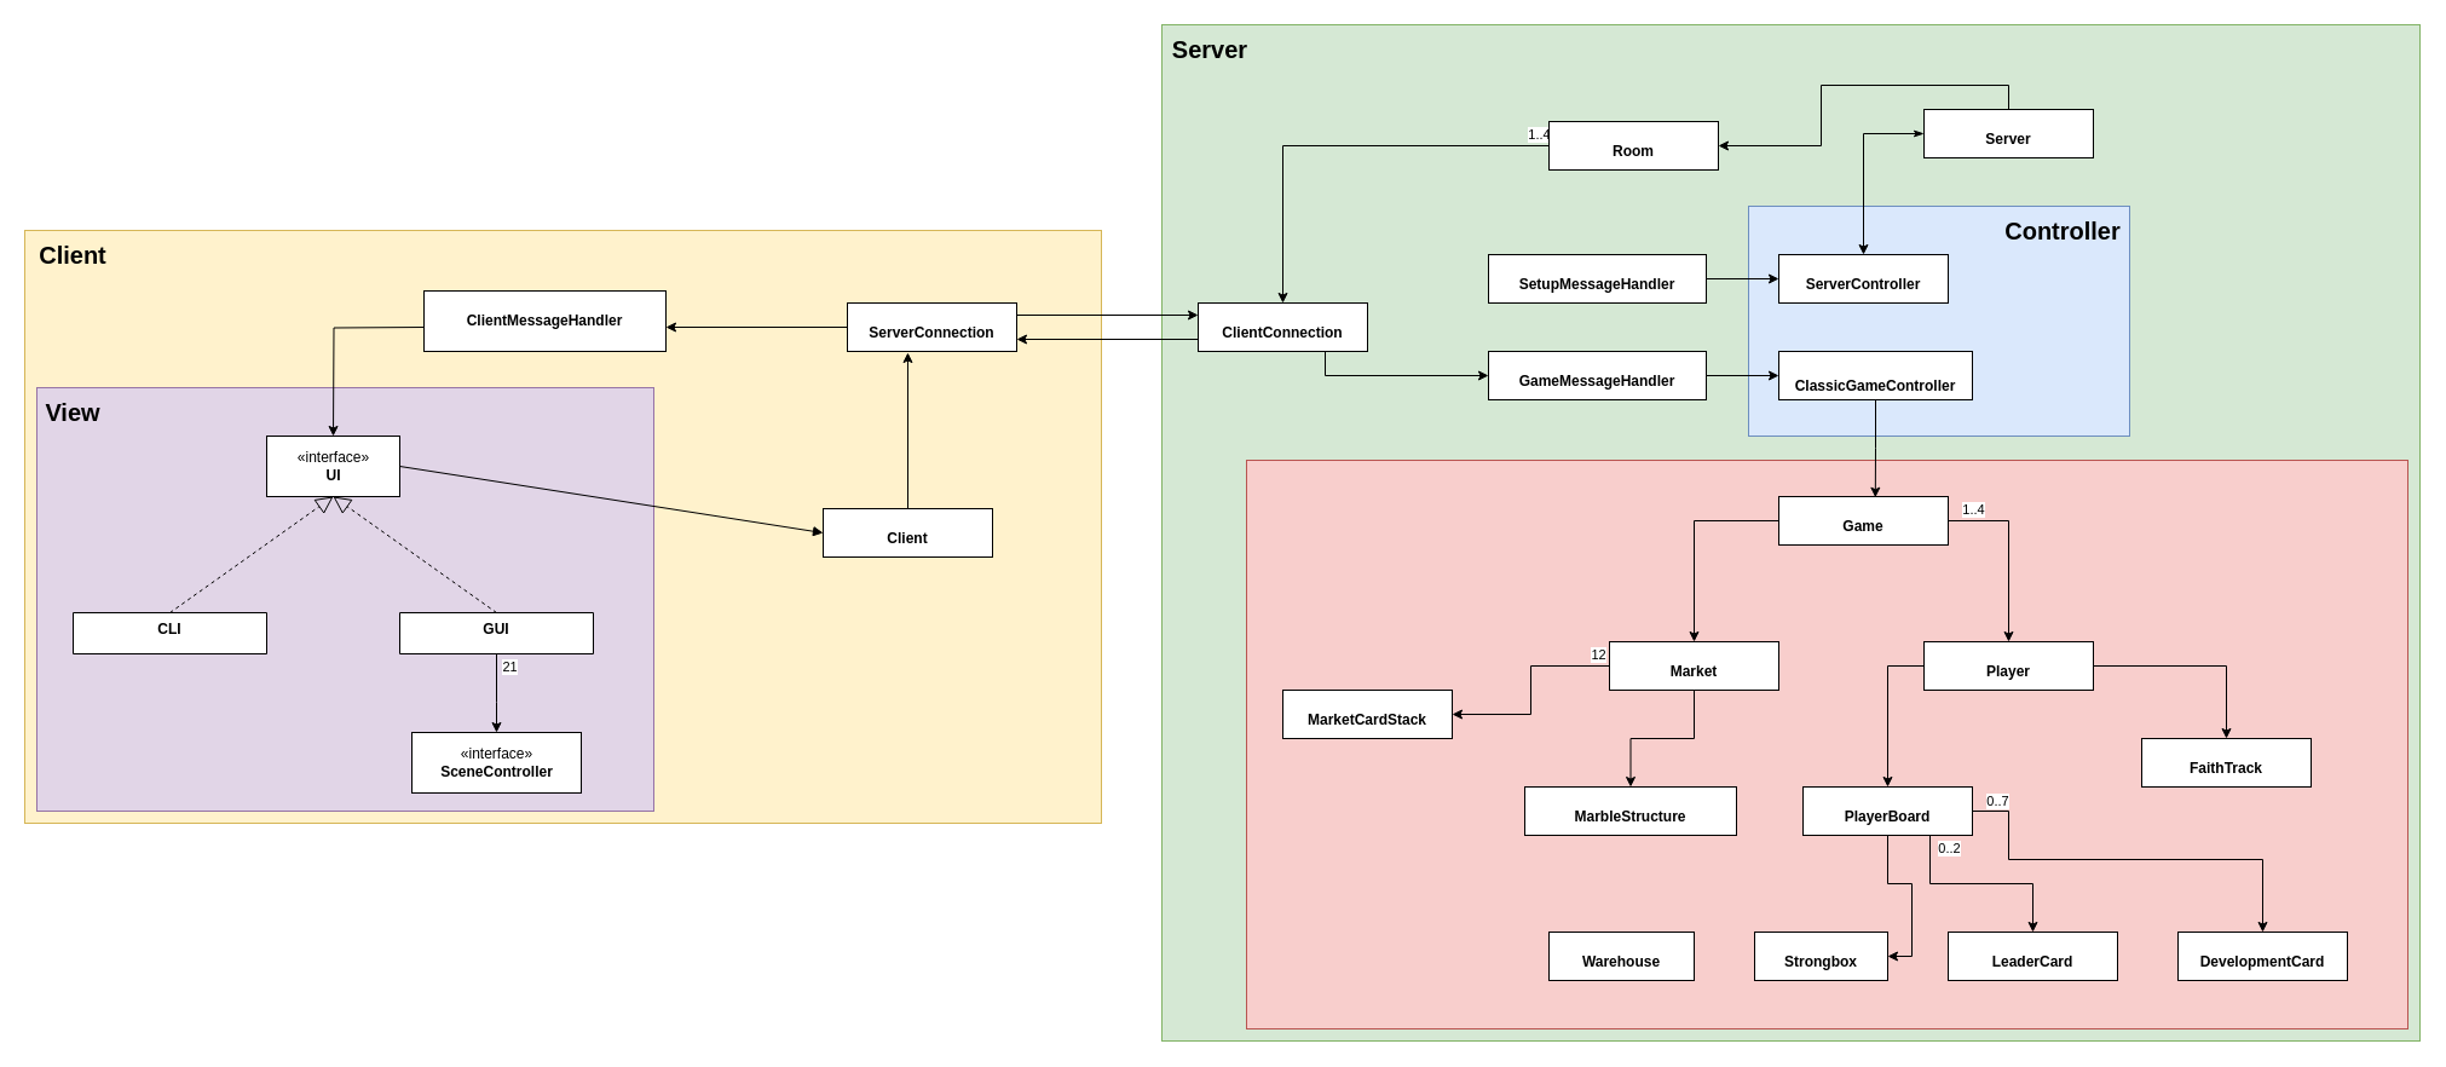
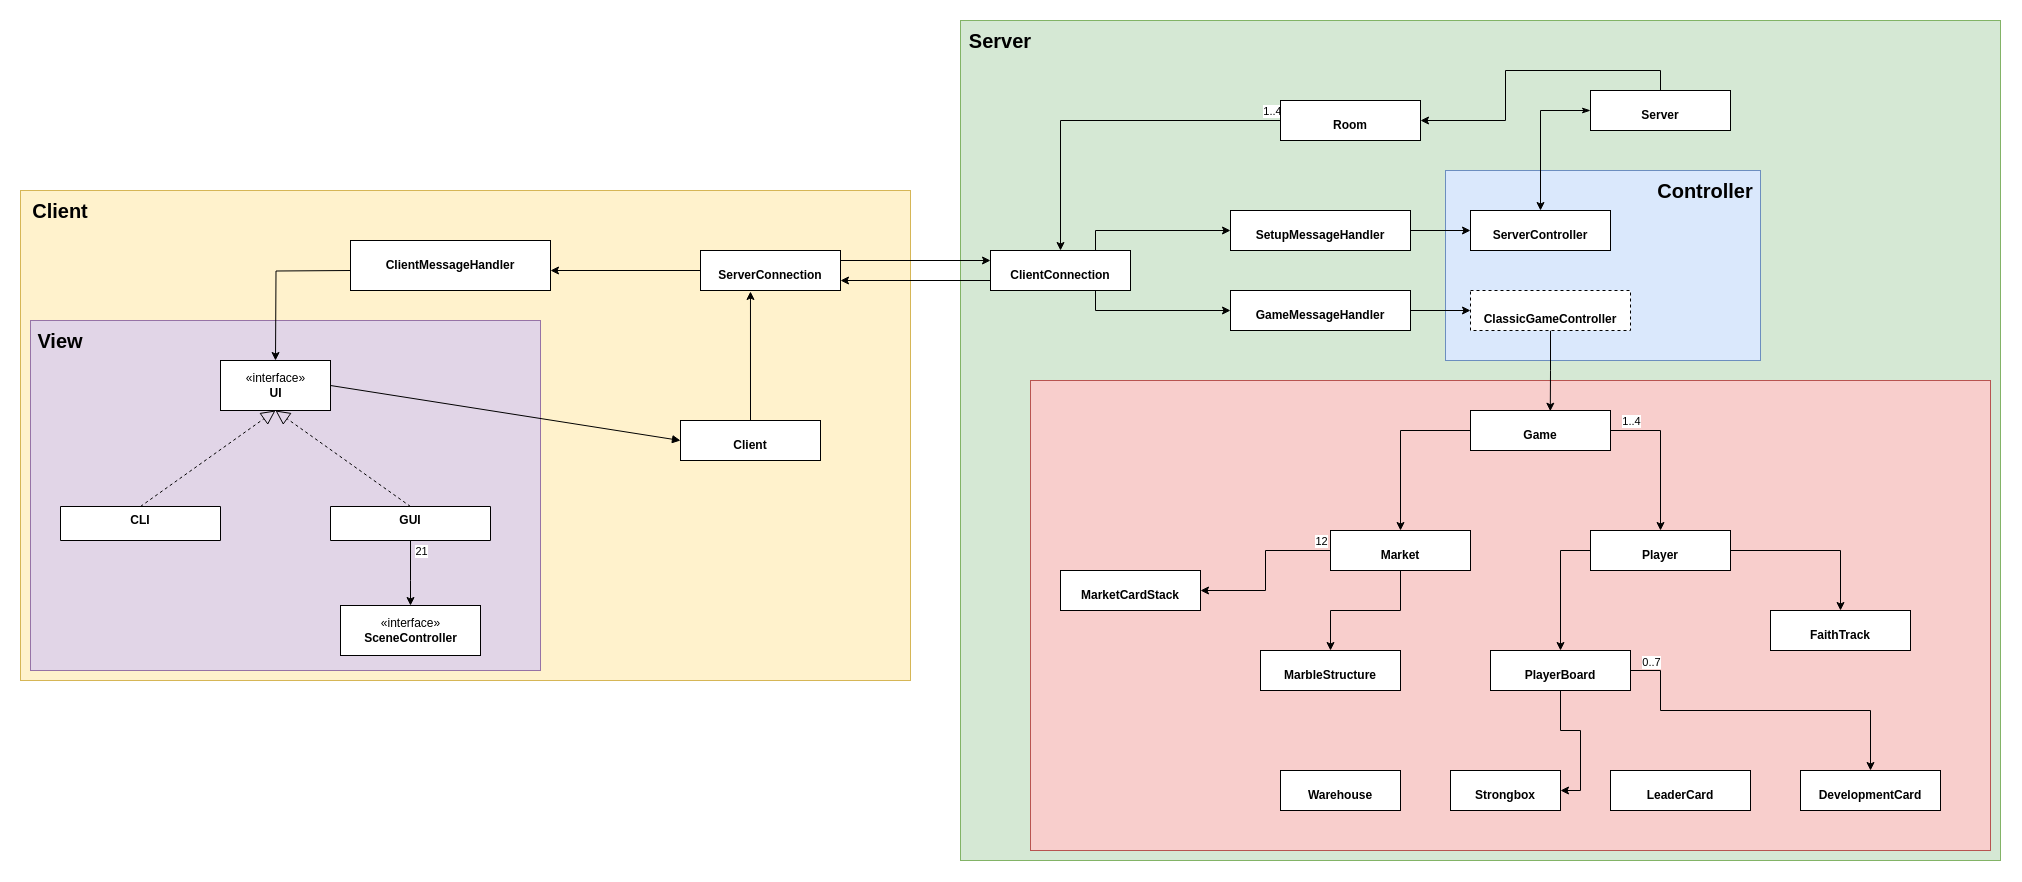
+ <mxCell id="19" style="edgeStyle=orthogonalEdgeStyle;rounded=0;orthogonalLoop=1;jettySize=auto;html=1;exitX=0.75;exitY=0;exitDx=0;exitDy=0;entryX=0;entryY=0.5;entryDx=0;entryDy=0;" edge="1" parent="1" source="21" target="26"><mxGeometry relative="1" as="geometry" /></mxCell>
- <mxCell id="37" value="&lt;p style=&quot;margin: 0px ; margin-top: 4px ; text-align: center&quot;&gt;&lt;br&gt;&lt;/p&gt;&lt;p style=&quot;margin: 0px ; margin-top: 4px ; text-align: center&quot;&gt;ClassicGameController&lt;/p&gt;" style="verticalAlign=top;align=left;overflow=fill;fontSize=12;fontFamily=Helvetica;html=1;fontStyle=1" vertex="1" parent="1"><mxGeometry x="1470" y="290" width="160" height="40" as="geometry" /></mxCell>
+ <mxCell id="37" value="&lt;p style=&quot;margin: 0px ; margin-top: 4px ; text-align: center&quot;&gt;&lt;br&gt;&lt;/p&gt;&lt;p style=&quot;margin: 0px ; margin-top: 4px ; text-align: center&quot;&gt;ClassicGameController&lt;/p&gt;" style="verticalAlign=top;align=left;overflow=fill;fontSize=12;fontFamily=Helvetica;html=1;fontStyle=1;dashed=1;" vertex="1" parent="1"><mxGeometry x="1470" y="290" width="160" height="40" as="geometry" /></mxCell>
- <mxCell id="56" value="&lt;p style=&quot;margin: 0px ; margin-top: 4px ; text-align: center&quot;&gt;&lt;br&gt;&lt;b&gt;MarbleStructure&lt;/b&gt;&lt;/p&gt;" style="verticalAlign=top;align=left;overflow=fill;fontSize=12;fontFamily=Helvetica;html=1;" vertex="1" parent="1"><mxGeometry x="1260" y="650" width="175" height="40" as="geometry" /></mxCell>
+ <mxCell id="56" value="&lt;p style=&quot;margin: 0px ; margin-top: 4px ; text-align: center&quot;&gt;&lt;br&gt;&lt;b&gt;MarbleStructure&lt;/b&gt;&lt;/p&gt;" style="verticalAlign=top;align=left;overflow=fill;fontSize=12;fontFamily=Helvetica;html=1;" vertex="1" parent="1"><mxGeometry x="1260" y="650" width="140" height="40" as="geometry" /></mxCell>
- <mxCell id="50" style="edgeStyle=orthogonalEdgeStyle;rounded=0;orthogonalLoop=1;jettySize=auto;html=1;exitX=0.75;exitY=1;exitDx=0;exitDy=0;startArrow=none;startFill=0;" edge="1" parent="1" source="54" target="60"><mxGeometry relative="1" as="geometry" /></mxCell>
- <mxCell id="51" value="0..2" style="edgeLabel;html=1;align=center;verticalAlign=middle;resizable=0;points=[];" vertex="1" connectable="0" parent="50"><mxGeometry x="-0.592" relative="1" as="geometry"><mxPoint x="15" y="-24" as="offset" /></mxGeometry></mxCell>
